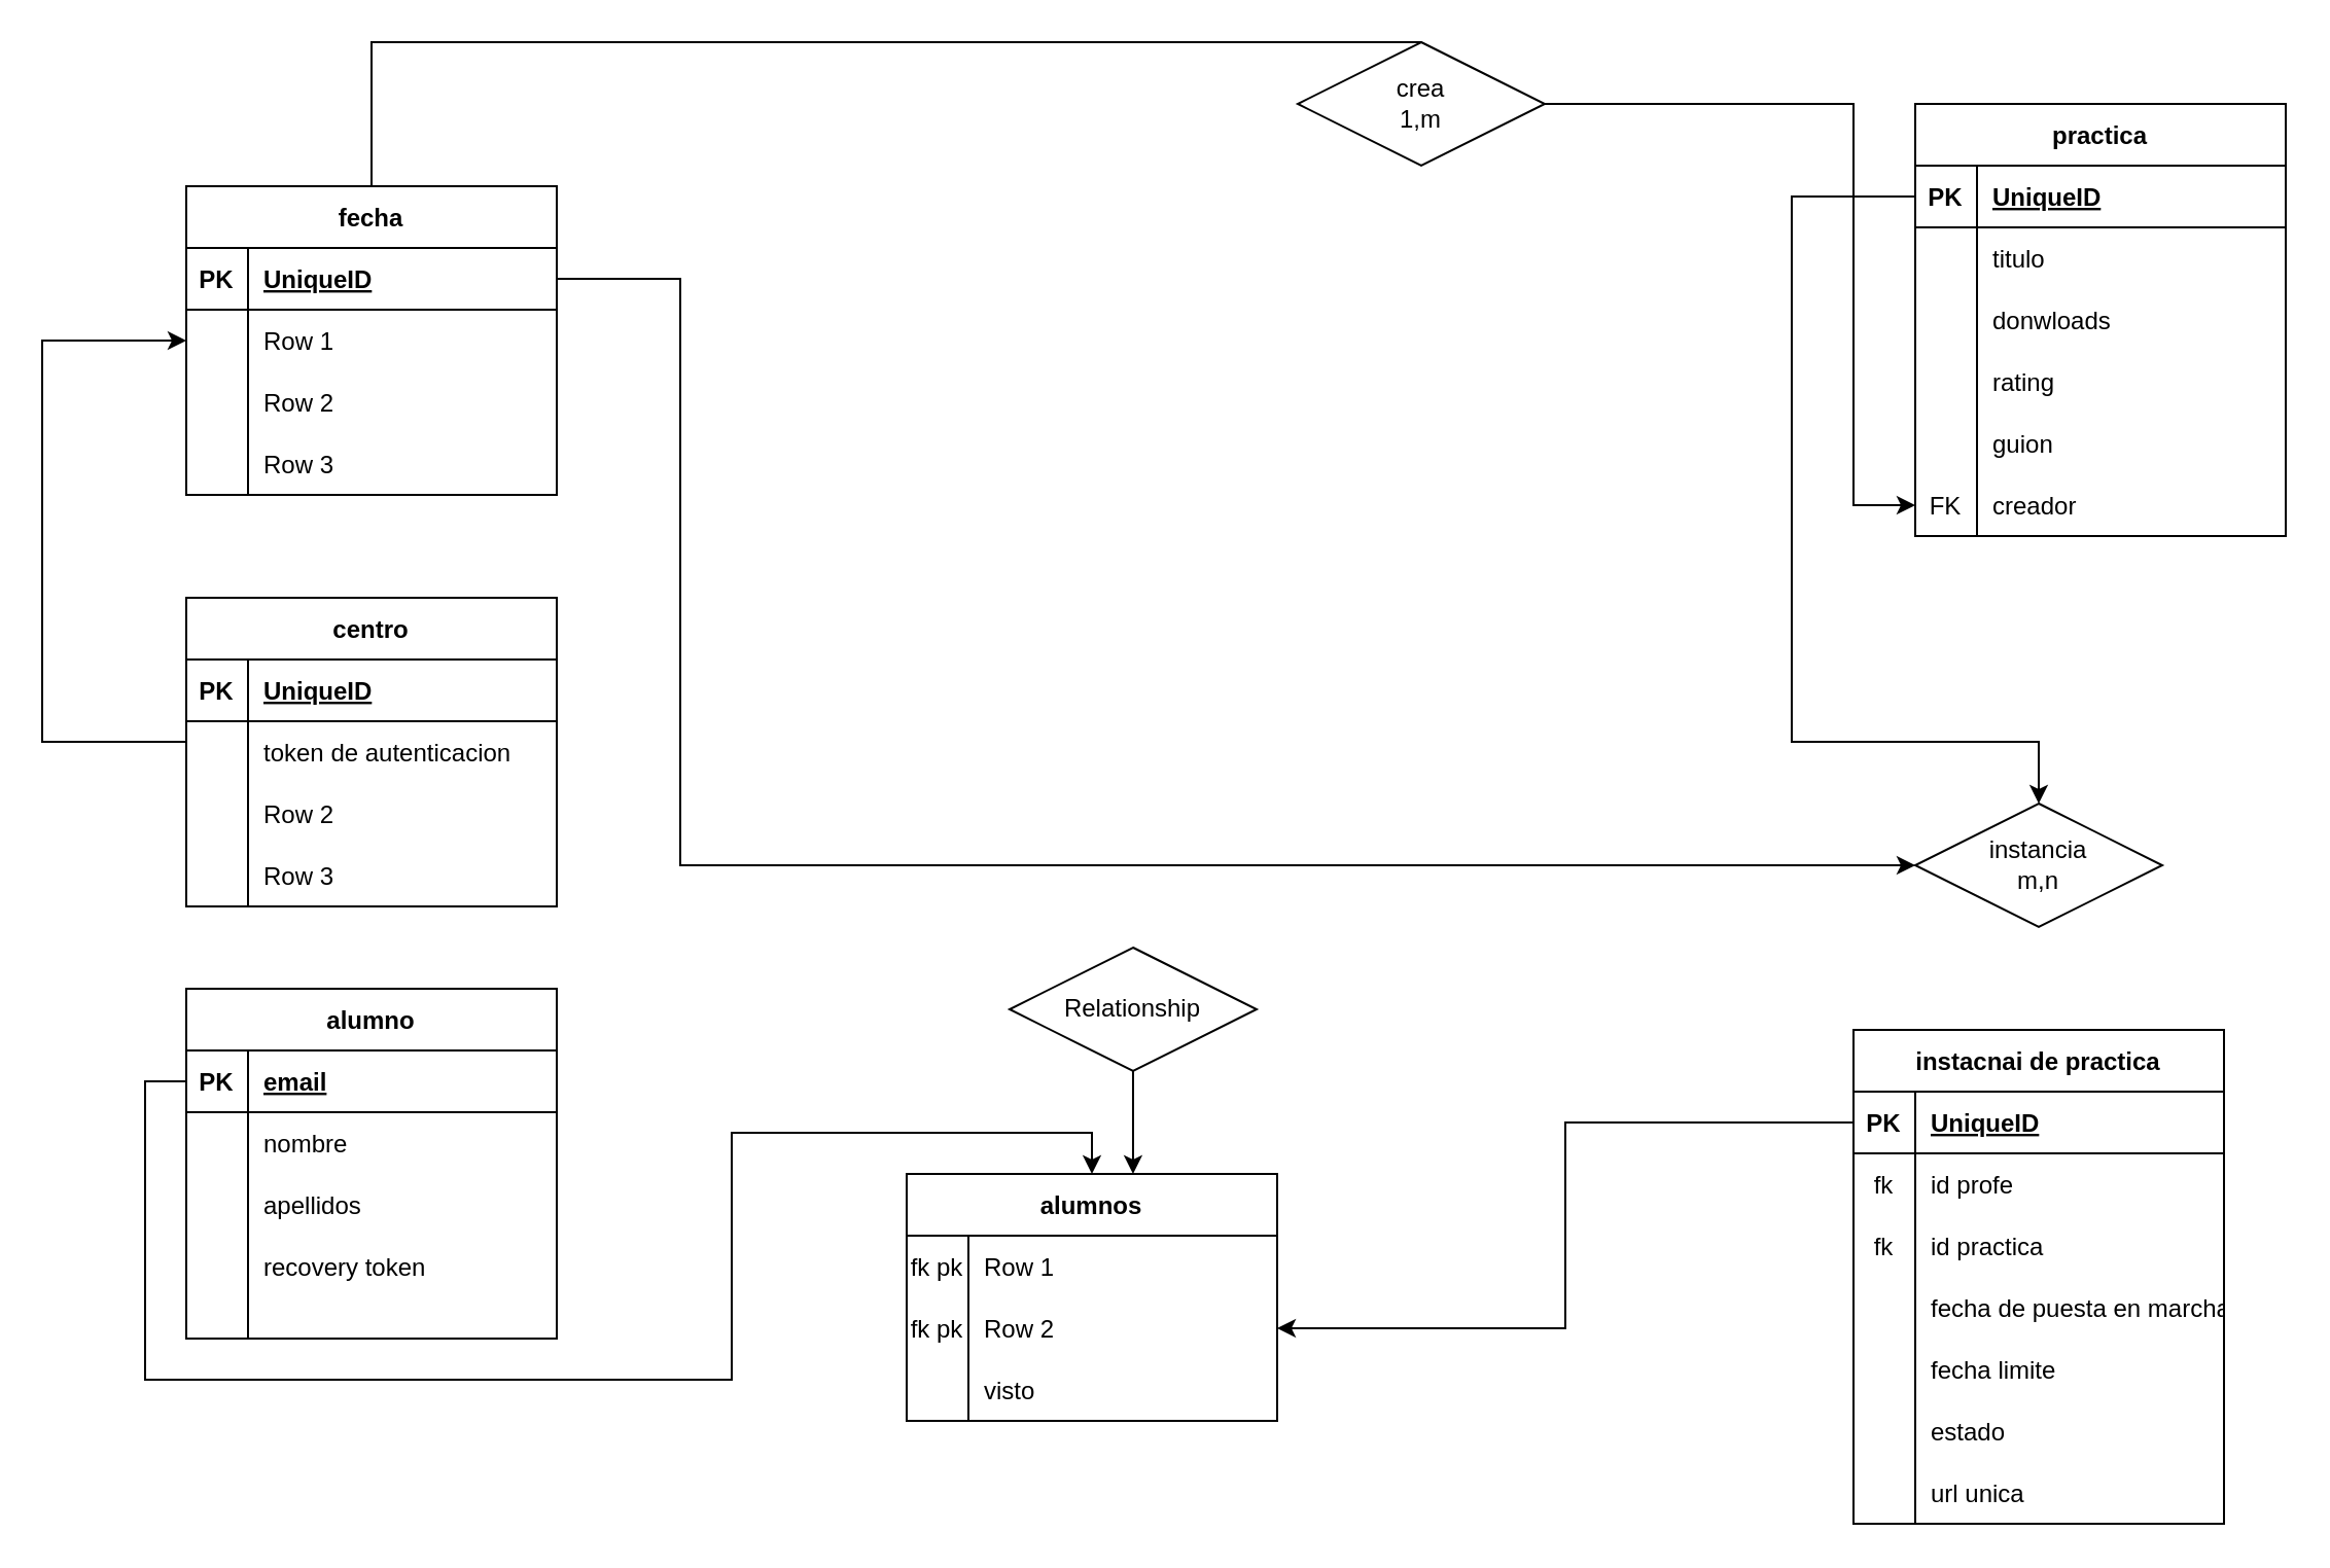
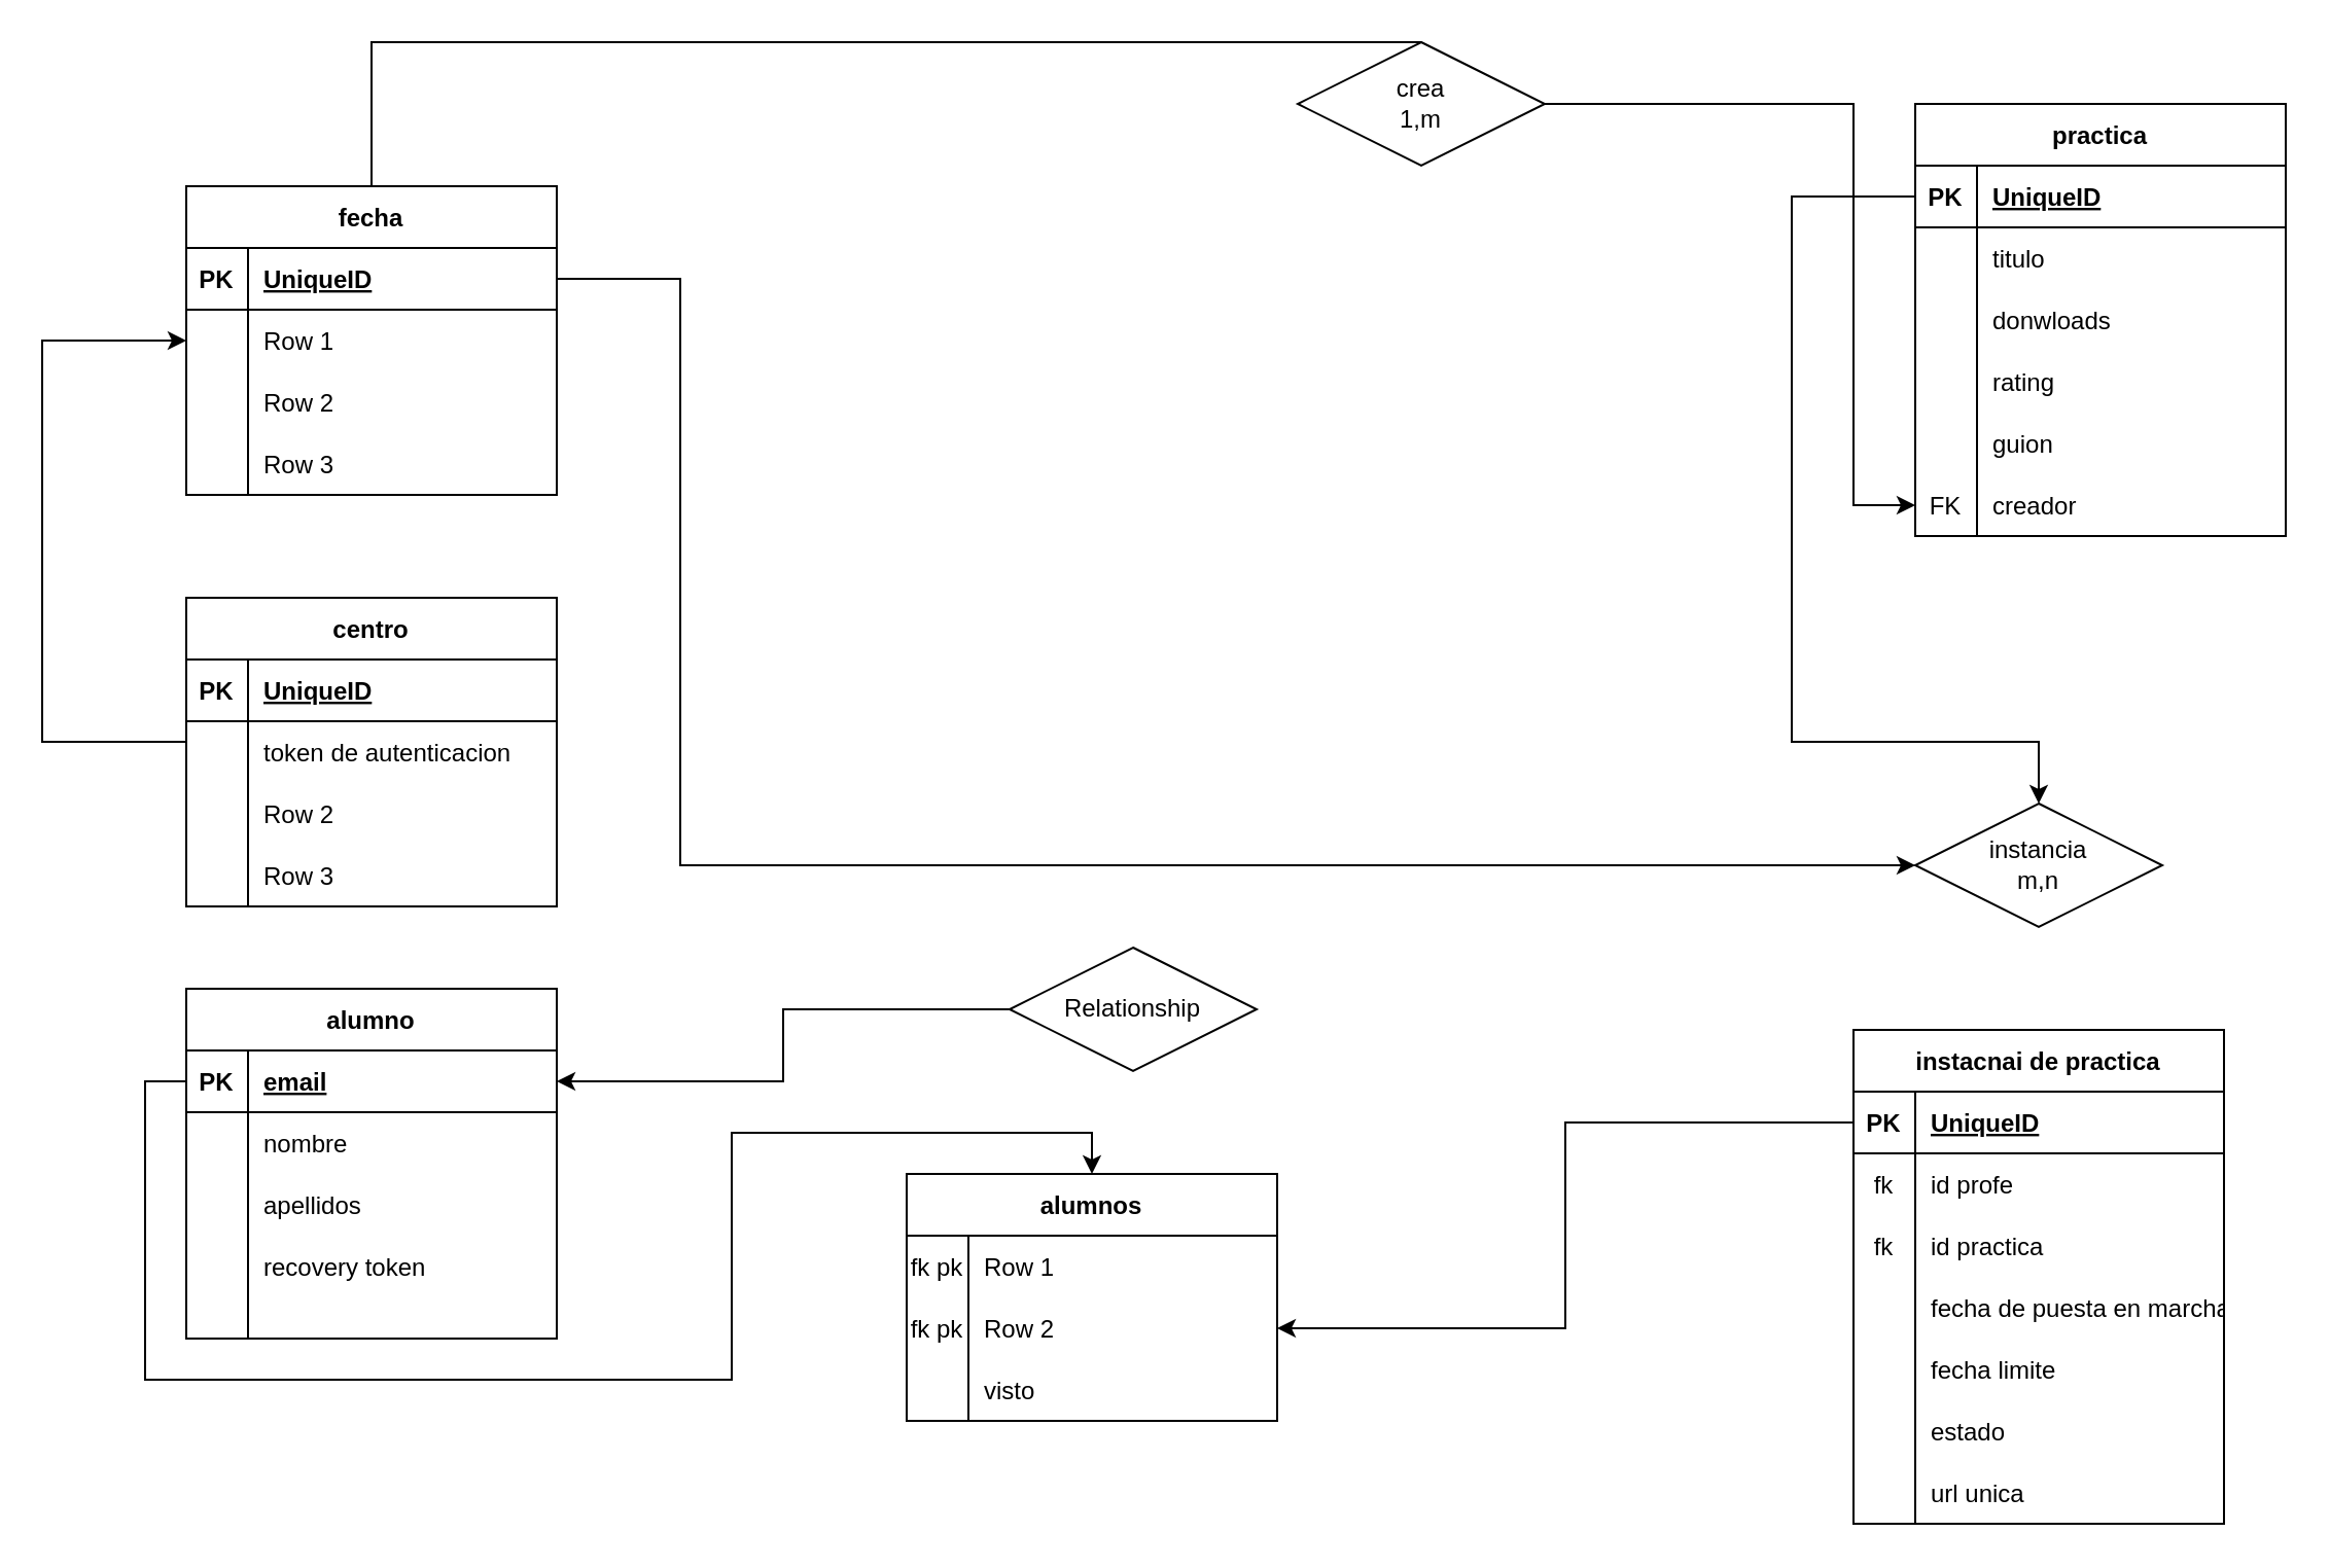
- <mxCell id="88" style="edgeStyle=orthogonalEdgeStyle;rounded=0;orthogonalLoop=1;jettySize=auto;html=1;entryX=0.611;entryY=0;entryDx=0;entryDy=0;entryPerimeter=0;" parent="1" source="89" target="78" edge="1"><mxGeometry relative="1" as="geometry" /></mxCell>
+ <mxCell id="88" style="edgeStyle=orthogonalEdgeStyle;rounded=0;orthogonalLoop=1;jettySize=auto;html=1;" parent="1" source="89" target="5" edge="1"><mxGeometry relative="1" as="geometry" /></mxCell>
